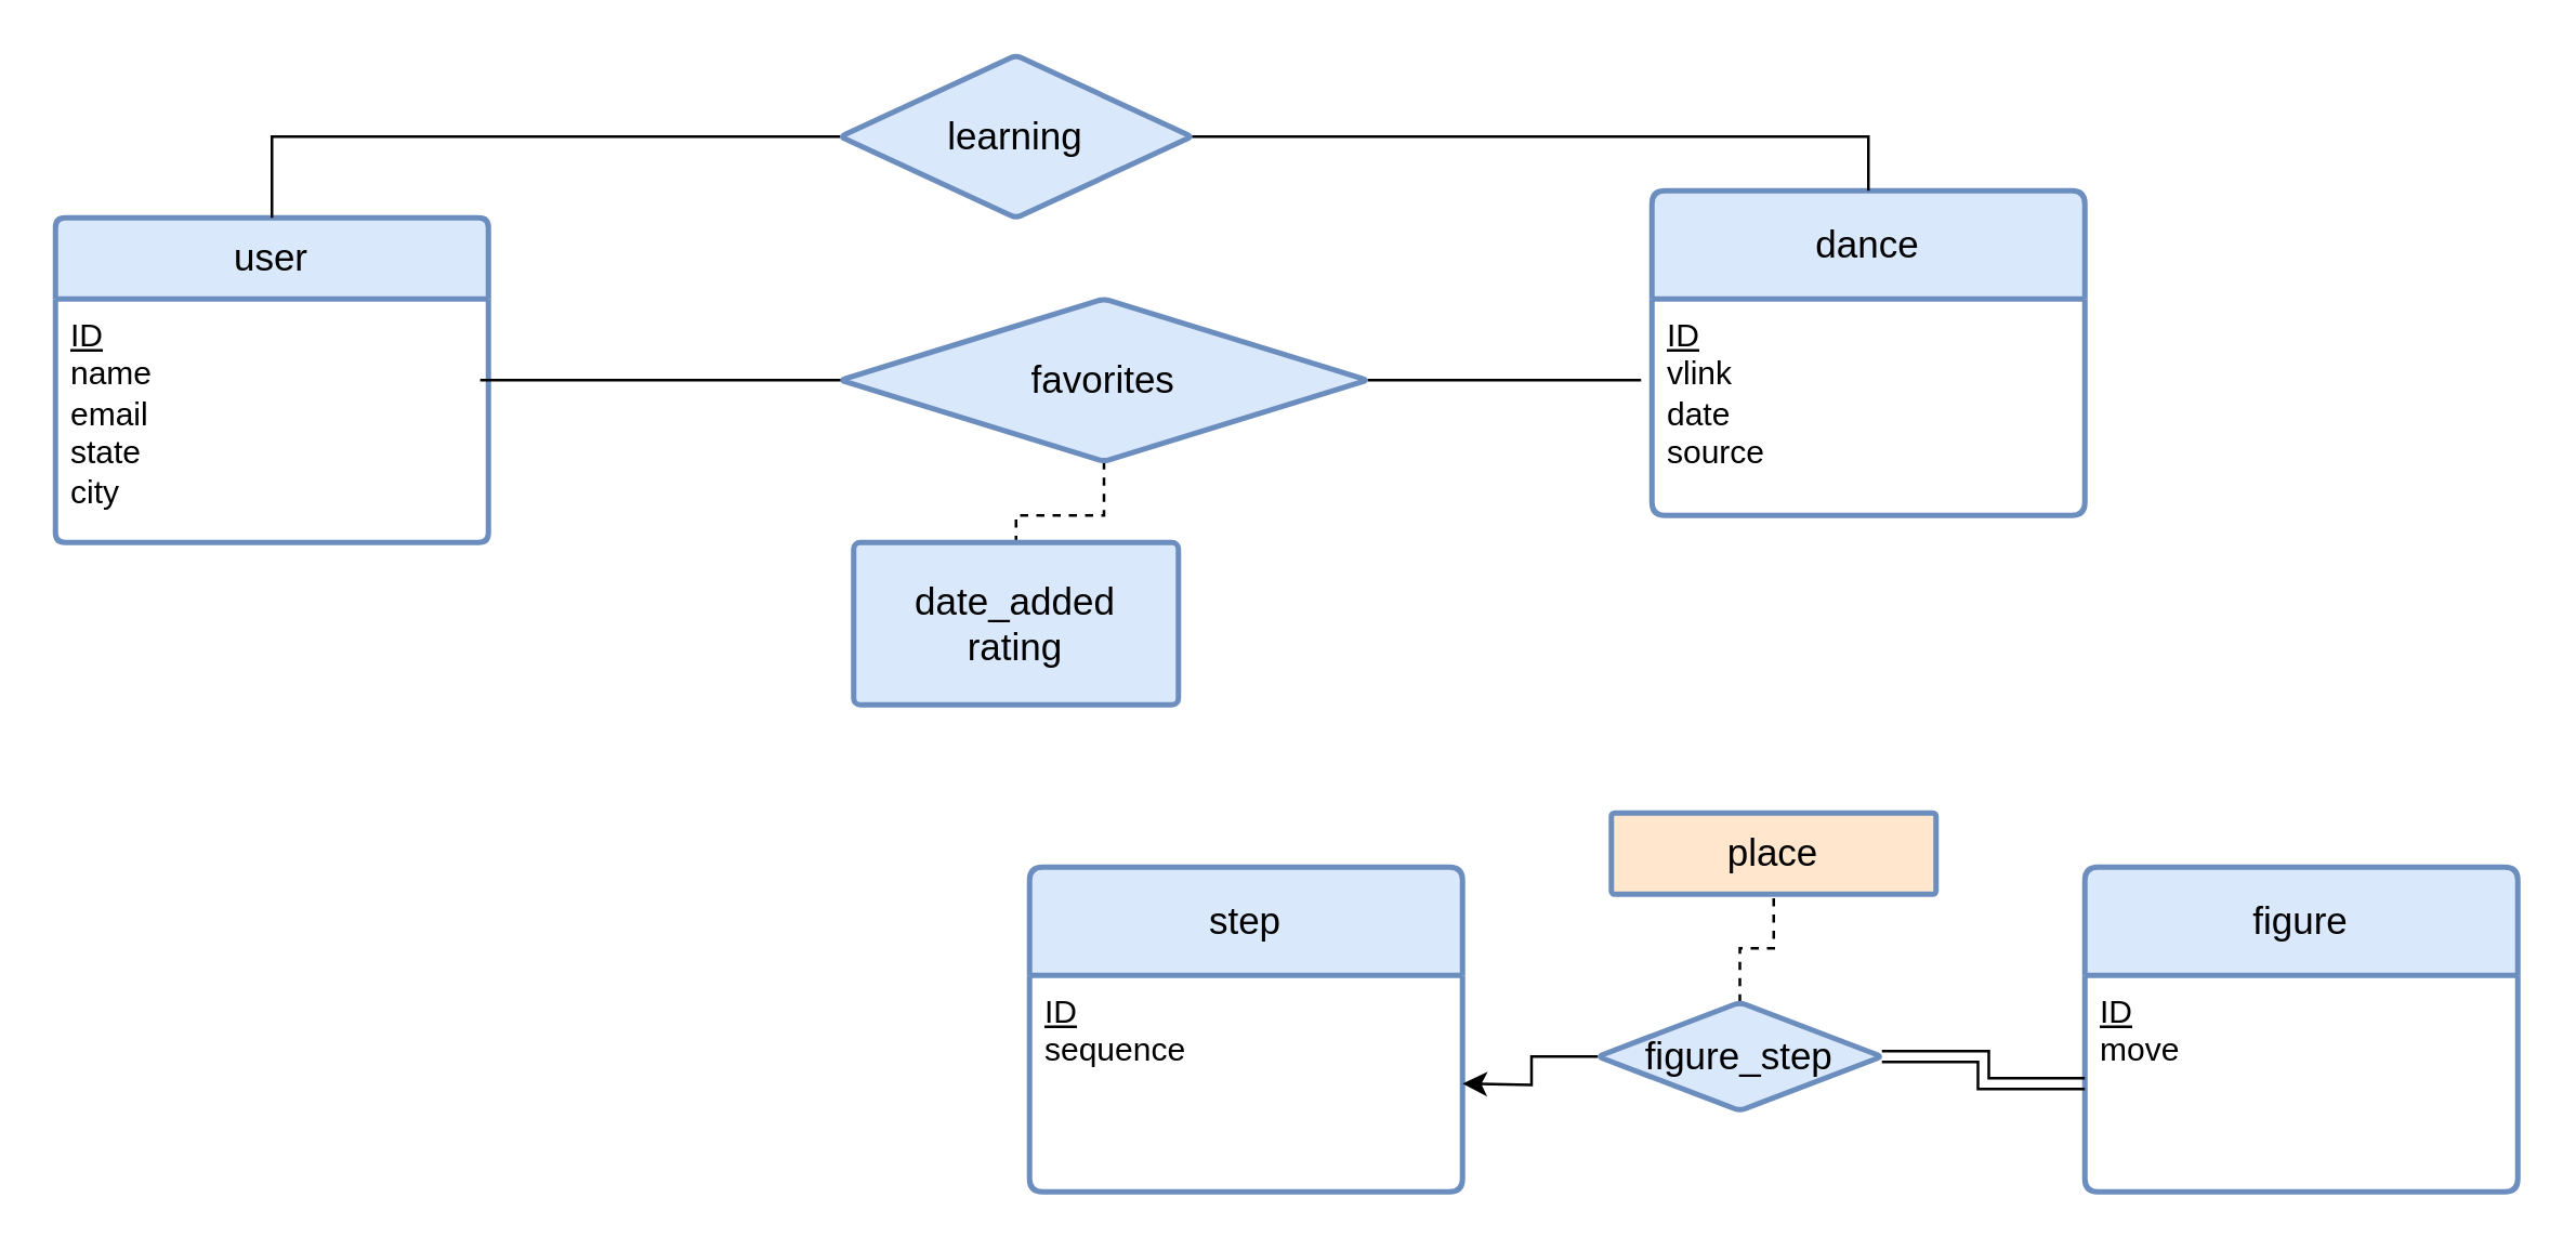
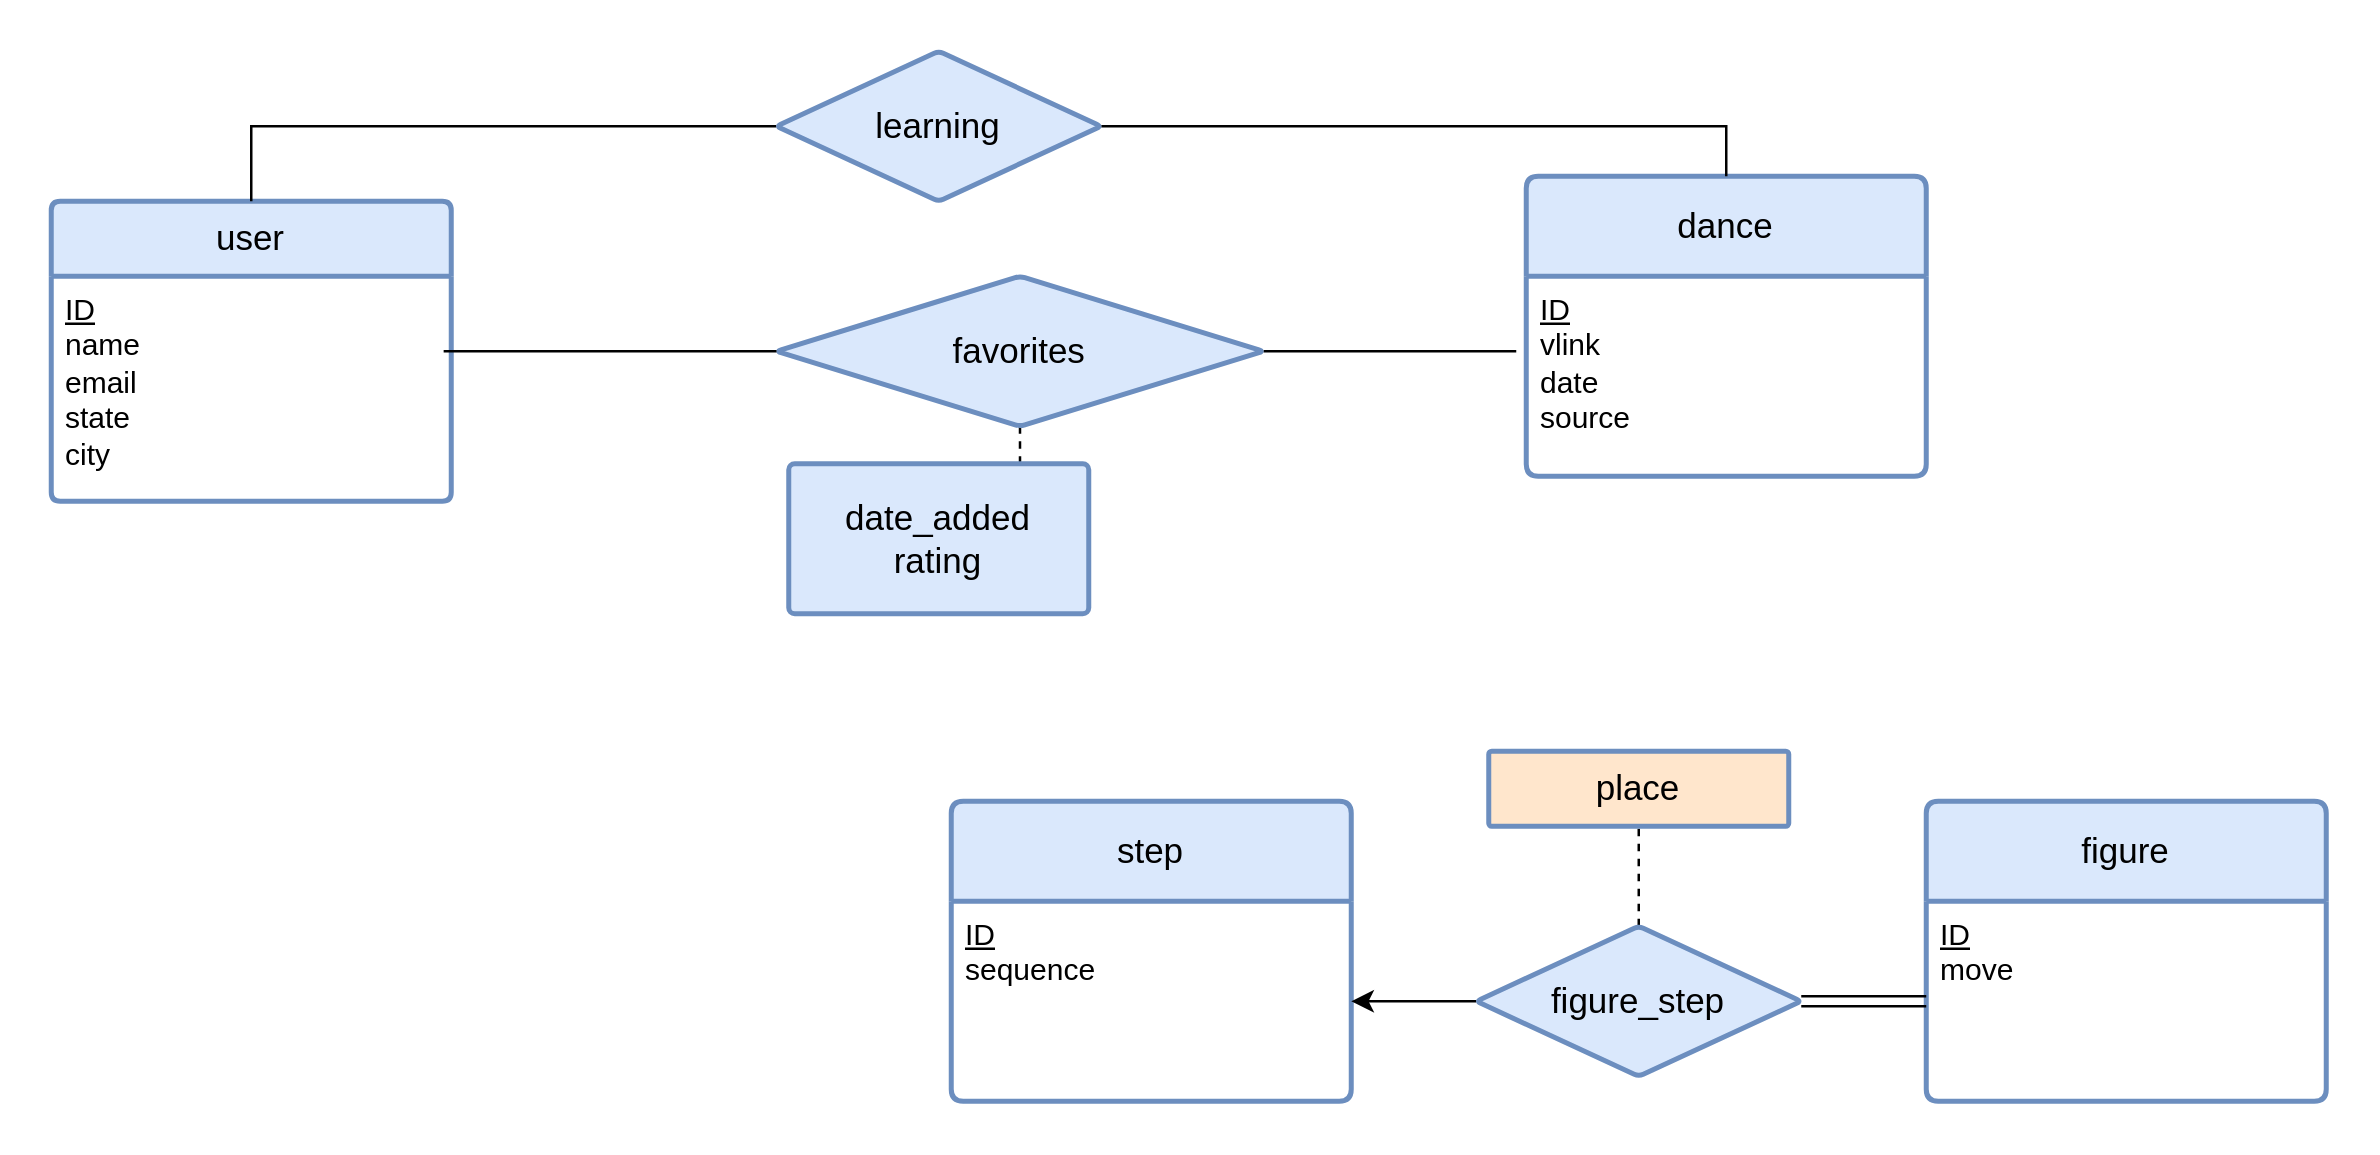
- <mxCell id="22" value="date_added&lt;div&gt;rating&lt;/div&gt;" style="whiteSpace=wrap;html=1;fontSize=14;fillColor=#dae8fc;strokeColor=#6c8ebf;rounded=1;shadow=0;dashed=0;strokeWidth=2;arcSize=4;fontStyle=0;horizontal=1;" vertex="1" parent="1"><mxGeometry x="315" y="200" width="120" height="60" as="geometry" /></mxCell>
+ <mxCell id="22" value="date_added&lt;div&gt;rating&lt;/div&gt;" style="whiteSpace=wrap;html=1;fontSize=14;fillColor=#dae8fc;strokeColor=#6c8ebf;rounded=1;shadow=0;dashed=0;strokeWidth=2;arcSize=4;fontStyle=0;horizontal=1;" vertex="1" parent="1"><mxGeometry x="315" y="185" width="120" height="60" as="geometry" /></mxCell>
- <mxCell id="19" value="figure_step" style="shape=rhombus;perimeter=rhombusPerimeter;whiteSpace=wrap;html=1;align=center;rounded=1;shadow=0;dashed=0;strokeColor=#6c8ebf;strokeWidth=2;verticalAlign=middle;arcSize=4;fontFamily=Helvetica;fontSize=14;fontColor=default;fontStyle=0;horizontal=1;fillColor=#dae8fc;" vertex="1" parent="16"><mxGeometry x="50" y="70" width="105" height="40" as="geometry" /></mxCell>
+ <mxCell id="19" value="figure_step" style="shape=rhombus;perimeter=rhombusPerimeter;whiteSpace=wrap;html=1;align=center;rounded=1;shadow=0;dashed=0;strokeColor=#6c8ebf;strokeWidth=2;verticalAlign=middle;arcSize=4;fontFamily=Helvetica;fontSize=14;fontColor=default;fontStyle=0;horizontal=1;fillColor=#dae8fc;" vertex="1" parent="16"><mxGeometry x="50" y="70" width="130" height="60" as="geometry" /></mxCell>
